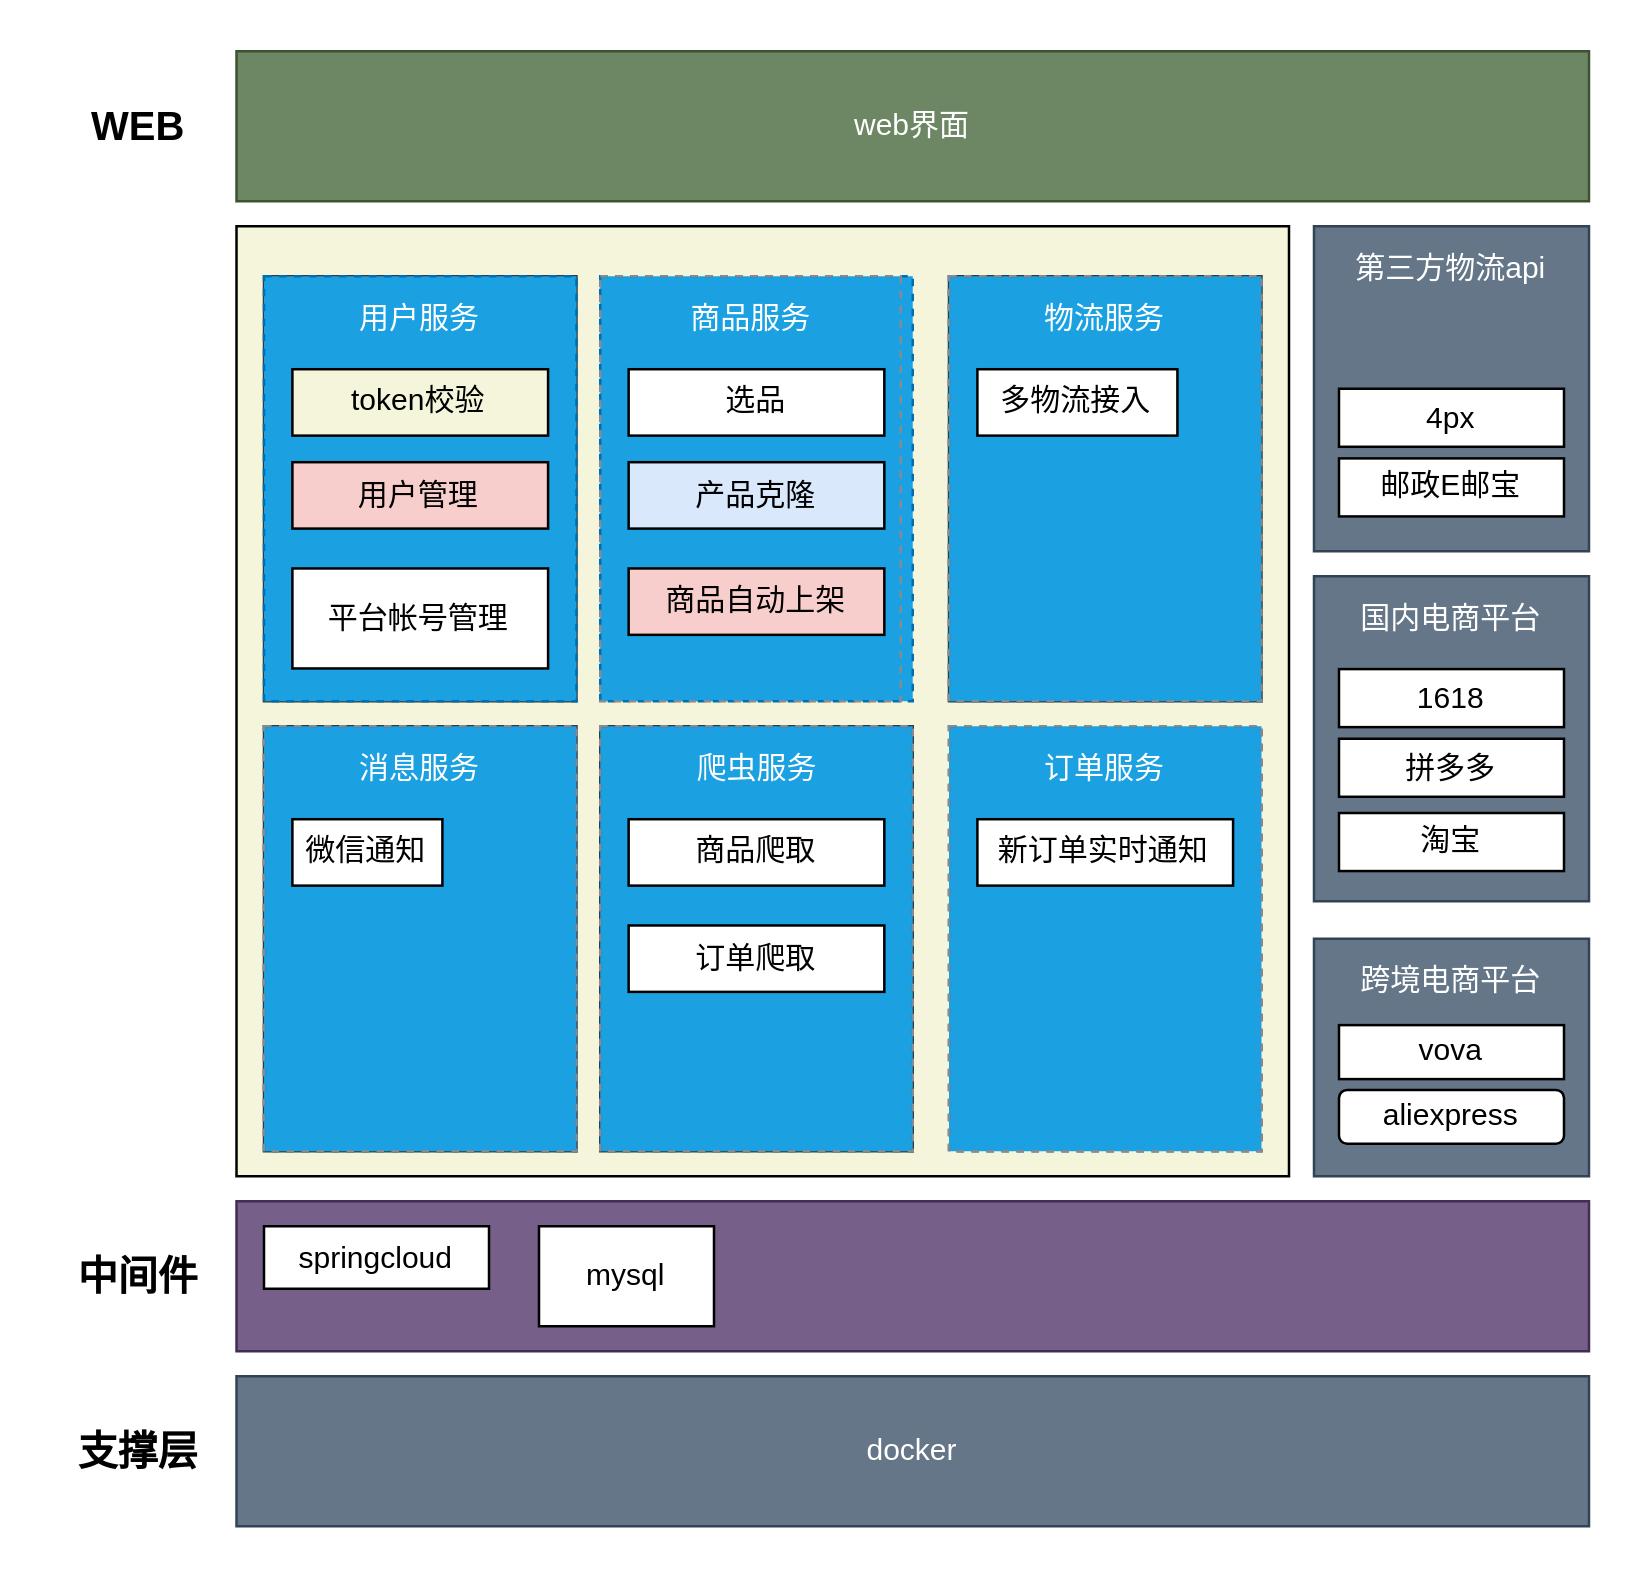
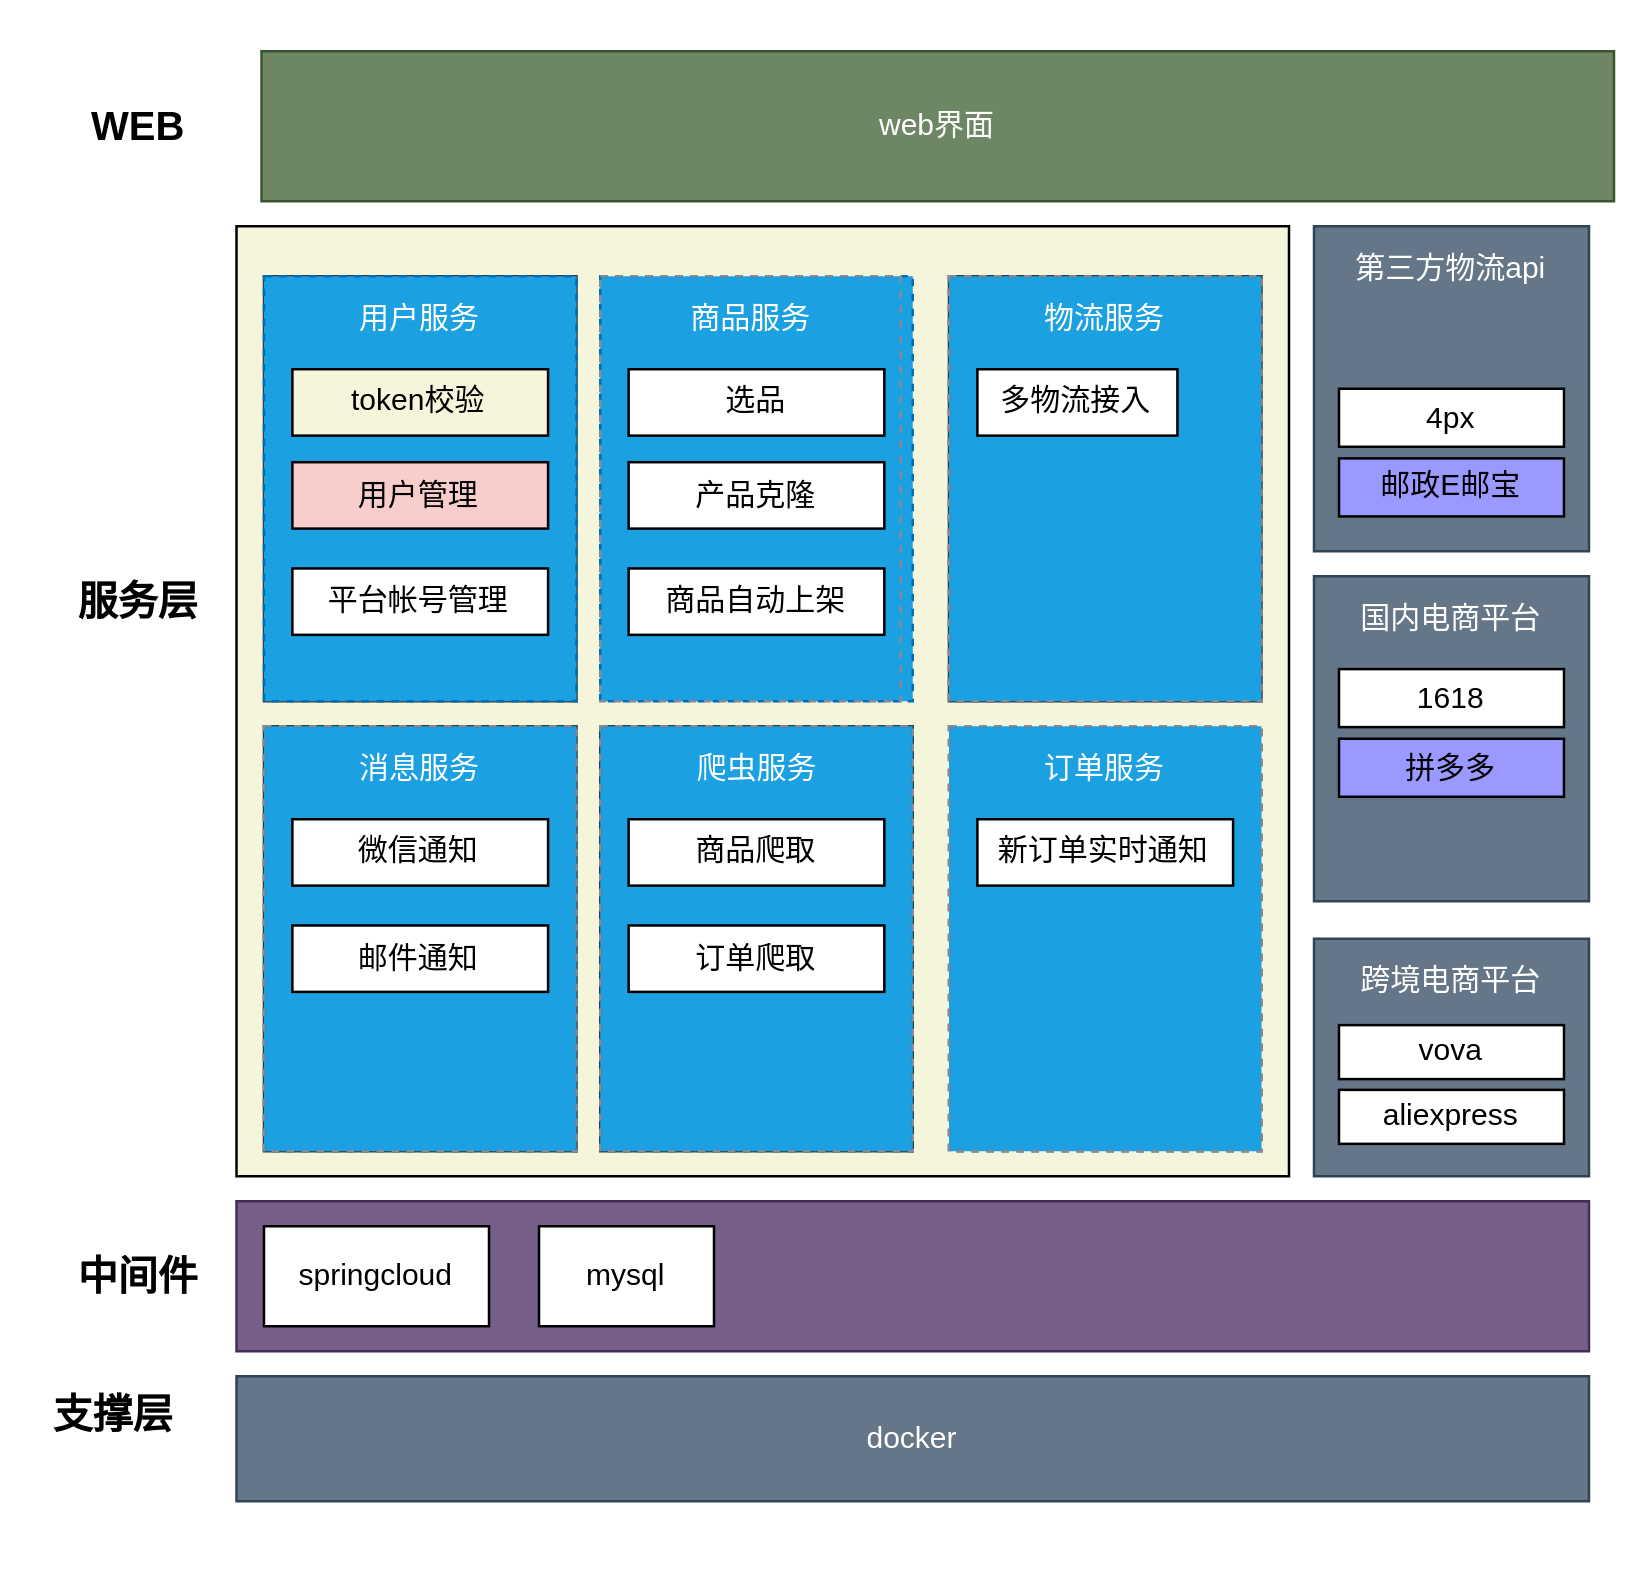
- <mxCell id="4" value="web界面" style="rounded=0;whiteSpace=wrap;html=1;fillColor=#6d8764;strokeColor=#3A5431;fontColor=#ffffff;" parent="1" vertex="1"><mxGeometry x="94" y="20" width="541" height="60" as="geometry" /></mxCell>
+ <mxCell id="4" value="web界面" style="rounded=0;whiteSpace=wrap;html=1;fillColor=#6d8764;strokeColor=#3A5431;fontColor=#ffffff;" parent="1" vertex="1"><mxGeometry x="104" y="20" width="541" height="60" as="geometry" /></mxCell>
- <mxCell id="41" value="邮政E邮宝" style="rounded=0;whiteSpace=wrap;html=1;" parent="38" vertex="1"><mxGeometry x="10" y="92.857" width="90" height="23.214" as="geometry" /></mxCell>
+ <mxCell id="41" value="邮政E邮宝" style="rounded=0;whiteSpace=wrap;html=1;fillColor=#9999ff;" parent="38" vertex="1"><mxGeometry x="10" y="92.857" width="90" height="23.214" as="geometry" /></mxCell>
- <mxCell id="17" value="产品克隆" style="rounded=0;whiteSpace=wrap;html=1;fillColor=#dae8fc;" parent="14" vertex="1"><mxGeometry x="11.364" y="74.375" width="102.273" height="26.562" as="geometry" /></mxCell>
+ <mxCell id="17" value="产品克隆" style="rounded=0;whiteSpace=wrap;html=1;" parent="14" vertex="1"><mxGeometry x="11.364" y="74.375" width="102.273" height="26.562" as="geometry" /></mxCell>
+ <mxCell id="6" value="&lt;b&gt;&lt;font style=&quot;font-size: 16px&quot;&gt;服务层&lt;/font&gt;&lt;/b&gt;" style="text;html=1;strokeColor=none;fillColor=none;align=center;verticalAlign=middle;whiteSpace=wrap;rounded=0;" parent="1" vertex="1"><mxGeometry x="30" y="230" width="50" height="20" as="geometry" /></mxCell>
- <mxCell id="18" value="商品自动上架" style="rounded=0;whiteSpace=wrap;html=1;fillColor=#f8cecc;" parent="14" vertex="1"><mxGeometry x="11.364" y="116.875" width="102.273" height="26.562" as="geometry" /></mxCell>
+ <mxCell id="18" value="商品自动上架" style="rounded=0;whiteSpace=wrap;html=1;" parent="14" vertex="1"><mxGeometry x="11.364" y="116.875" width="102.273" height="26.562" as="geometry" /></mxCell>
- <mxCell id="13" value="平台帐号管理" style="rounded=0;whiteSpace=wrap;html=1;" parent="9" vertex="1"><mxGeometry x="11.364" y="116.875" width="102.273" height="40" as="geometry" /></mxCell>
+ <mxCell id="13" value="平台帐号管理" style="rounded=0;whiteSpace=wrap;html=1;" parent="9" vertex="1"><mxGeometry x="11.364" y="116.875" width="102.273" height="26.562" as="geometry" /></mxCell>
- <mxCell id="45" value="拼多多" style="rounded=0;whiteSpace=wrap;html=1;" parent="42" vertex="1"><mxGeometry x="10" y="65" width="90" height="23.214" as="geometry" /></mxCell>
+ <mxCell id="45" value="拼多多" style="rounded=0;whiteSpace=wrap;html=1;fillColor=#9999ff;" parent="42" vertex="1"><mxGeometry x="10" y="65" width="90" height="23.214" as="geometry" /></mxCell>
- <mxCell id="46" value="淘宝" style="rounded=0;whiteSpace=wrap;html=1;" parent="42" vertex="1"><mxGeometry x="10" y="94.714" width="90" height="23.214" as="geometry" /></mxCell>
- <mxCell id="26" value="微信通知" style="rounded=0;whiteSpace=wrap;html=1;" parent="24" vertex="1"><mxGeometry x="11.364" y="37.187" width="60" height="26.562" as="geometry" /></mxCell>
+ <mxCell id="26" value="微信通知" style="rounded=0;whiteSpace=wrap;html=1;" parent="24" vertex="1"><mxGeometry x="11.364" y="37.187" width="102.273" height="26.562" as="geometry" /></mxCell>
+ <mxCell id="27" value="邮件通知" style="rounded=0;whiteSpace=wrap;html=1;" parent="24" vertex="1"><mxGeometry x="11.364" y="79.687" width="102.273" height="26.562" as="geometry" /></mxCell>
- <mxCell id="50" value="aliexpress" style="whiteSpace=wrap;html=1;rounded=1;" parent="47" vertex="1"><mxGeometry x="10" y="60.455" width="90" height="21.591" as="geometry" /></mxCell>
+ <mxCell id="50" value="aliexpress" style="rounded=0;whiteSpace=wrap;html=1;" parent="47" vertex="1"><mxGeometry x="10" y="60.455" width="90" height="21.591" as="geometry" /></mxCell>
- <mxCell id="53" value="springcloud" style="rounded=0;whiteSpace=wrap;html=1;" parent="51" vertex="1"><mxGeometry x="11" y="10" width="90" height="25" as="geometry" /></mxCell>
+ <mxCell id="53" value="springcloud" style="rounded=0;whiteSpace=wrap;html=1;" parent="51" vertex="1"><mxGeometry x="11" y="10" width="90" height="40" as="geometry" /></mxCell>
- <mxCell id="8" value="&lt;font style=&quot;font-size: 16px&quot;&gt;&lt;b&gt;支撑层&lt;/b&gt;&lt;/font&gt;" style="text;html=1;strokeColor=none;fillColor=none;align=center;verticalAlign=middle;whiteSpace=wrap;rounded=0;" parent="1" vertex="1"><mxGeometry x="30" y="570" width="50" height="20" as="geometry" /></mxCell>
+ <mxCell id="8" value="&lt;font style=&quot;font-size: 16px&quot;&gt;&lt;b&gt;支撑层&lt;/b&gt;&lt;/font&gt;" style="text;html=1;strokeColor=none;fillColor=none;align=center;verticalAlign=middle;whiteSpace=wrap;rounded=0;" parent="1" vertex="1"><mxGeometry x="20" y="555" width="50" height="20" as="geometry" /></mxCell>
- <mxCell id="3" value="docker" style="rounded=0;whiteSpace=wrap;html=1;fillColor=#647687;strokeColor=#314354;fontColor=#ffffff;" parent="1" vertex="1"><mxGeometry x="94" y="550" width="541" height="60" as="geometry" /></mxCell>
+ <mxCell id="3" value="docker" style="rounded=0;whiteSpace=wrap;html=1;fillColor=#647687;strokeColor=#314354;fontColor=#ffffff;" parent="1" vertex="1"><mxGeometry x="94" y="550" width="541" height="50" as="geometry" /></mxCell>
